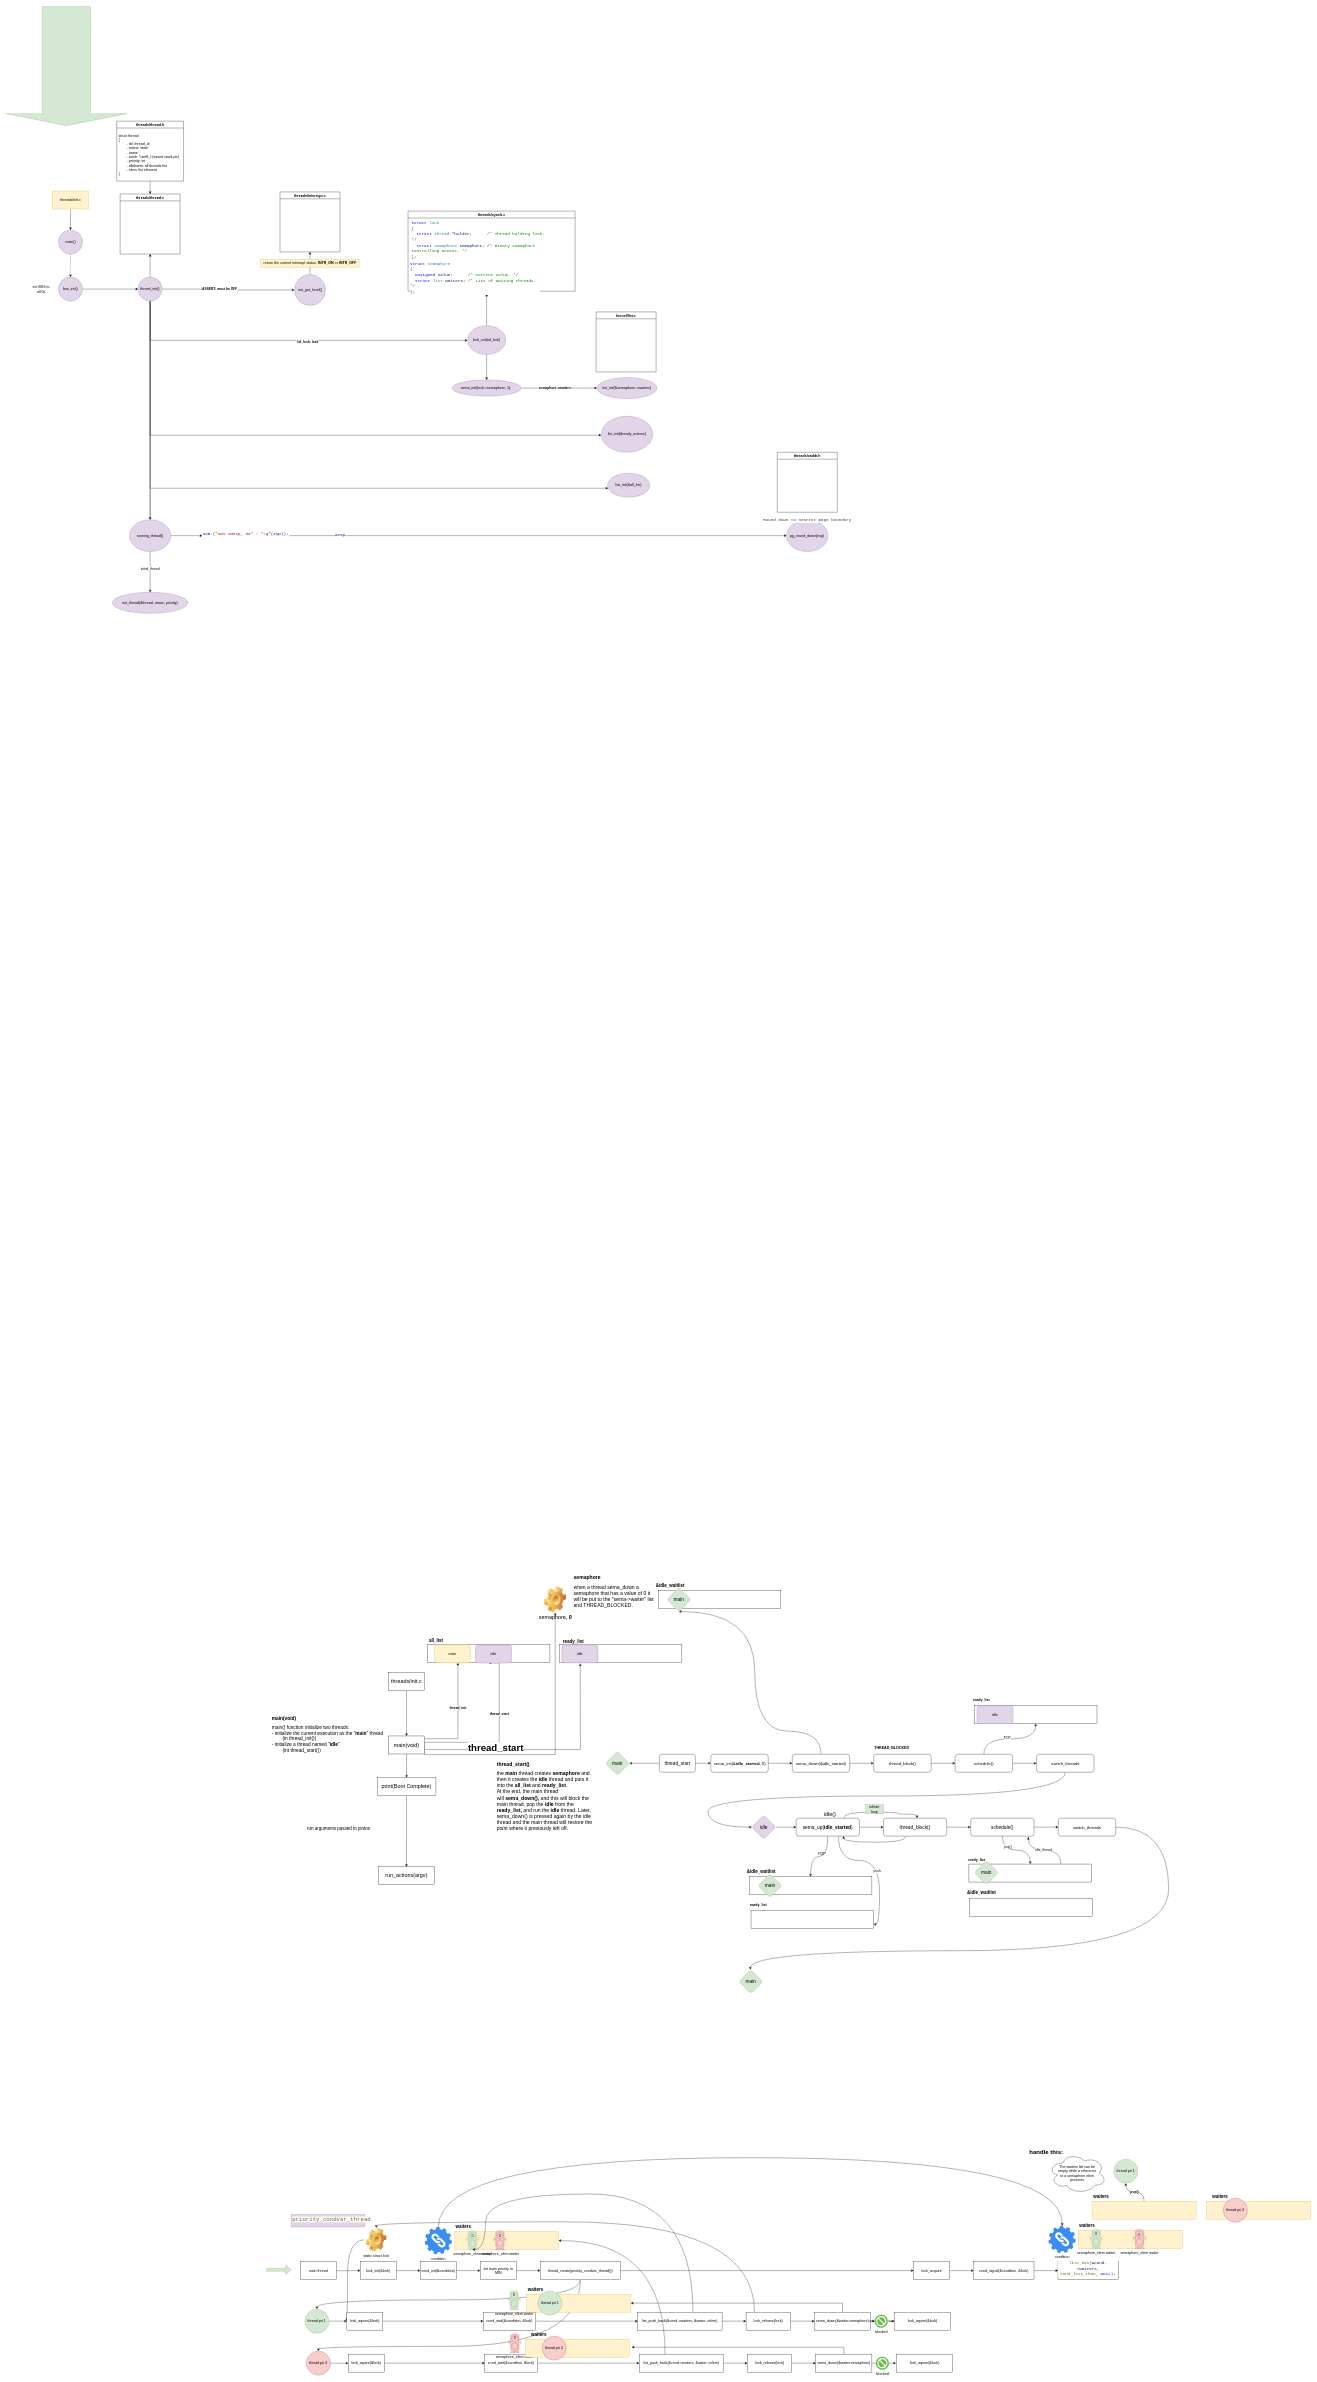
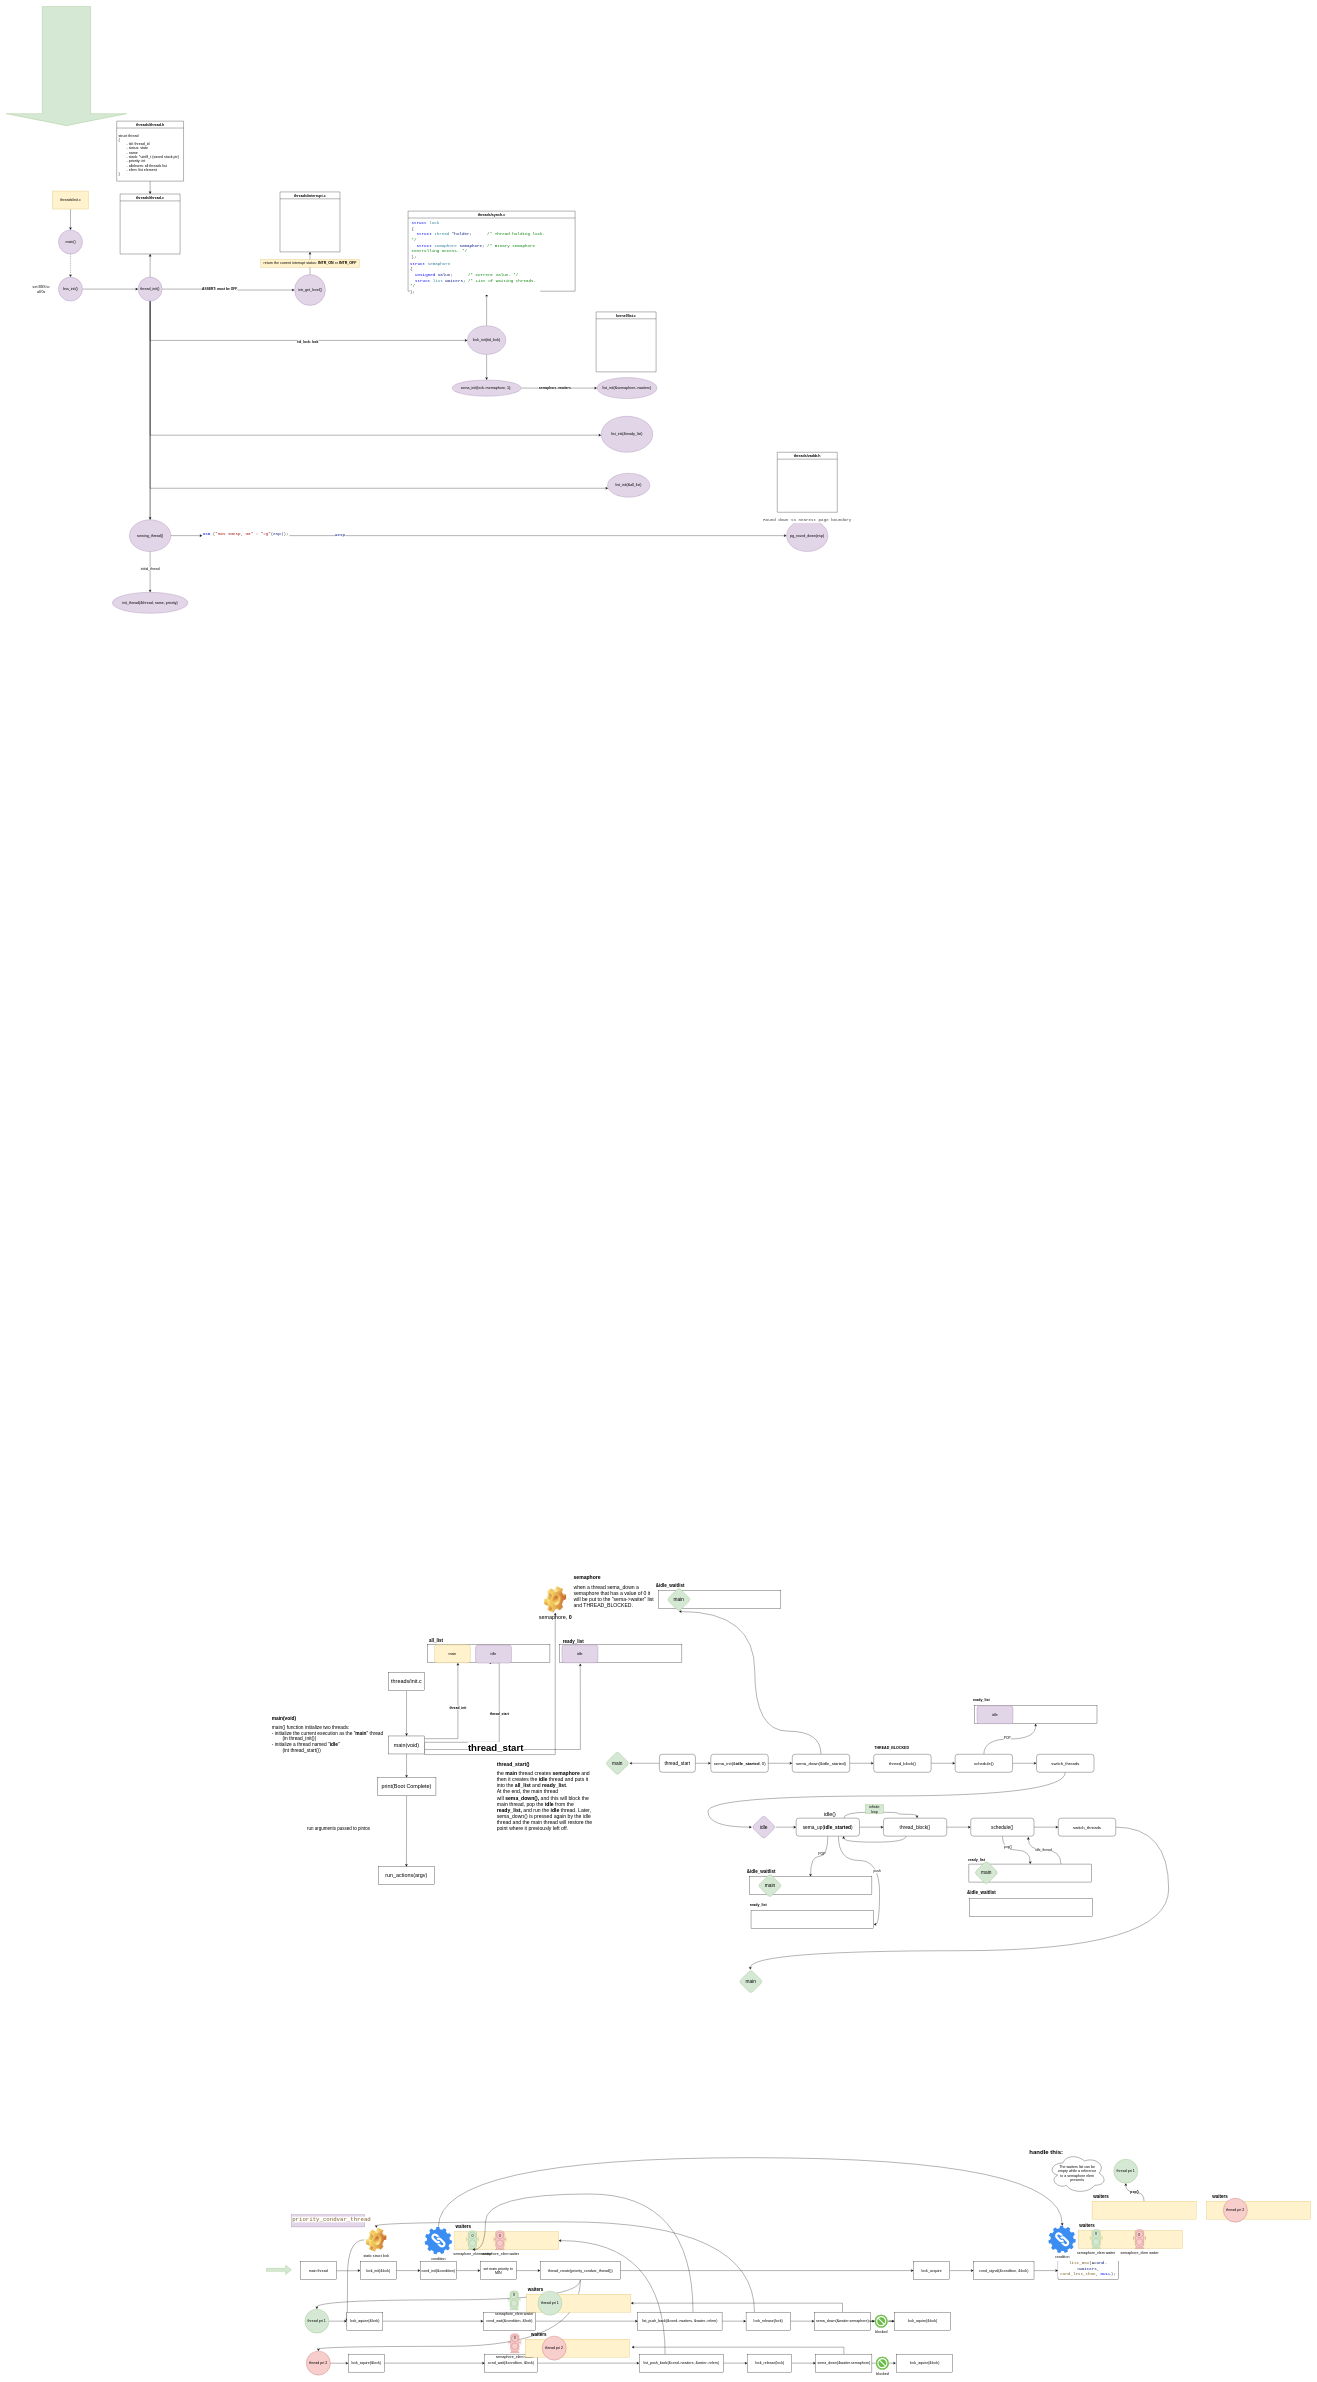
- <mxCell id="39" value="list_inti(&amp;amp;ready_actions)" style="ellipse;whiteSpace=wrap;html=1;fillColor=#e1d5e7;strokeColor=#9673a6;rounded=0;" parent="1" vertex="1"><mxGeometry x="2004" y="1386" width="172" height="120" as="geometry" /></mxCell>
+ <mxCell id="39" value="list_inti(&amp;amp;ready_list)" style="ellipse;whiteSpace=wrap;html=1;fillColor=#e1d5e7;strokeColor=#9673a6;rounded=0;" parent="1" vertex="1"><mxGeometry x="2004" y="1386" width="172" height="120" as="geometry" /></mxCell>
